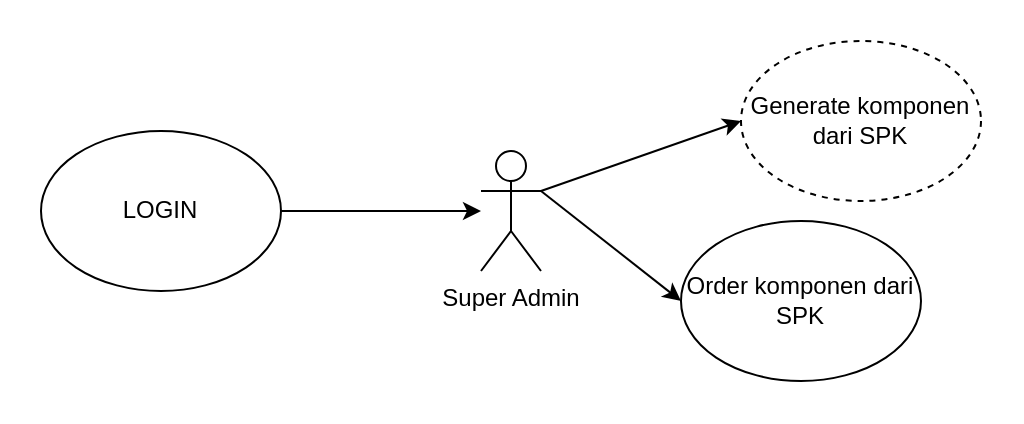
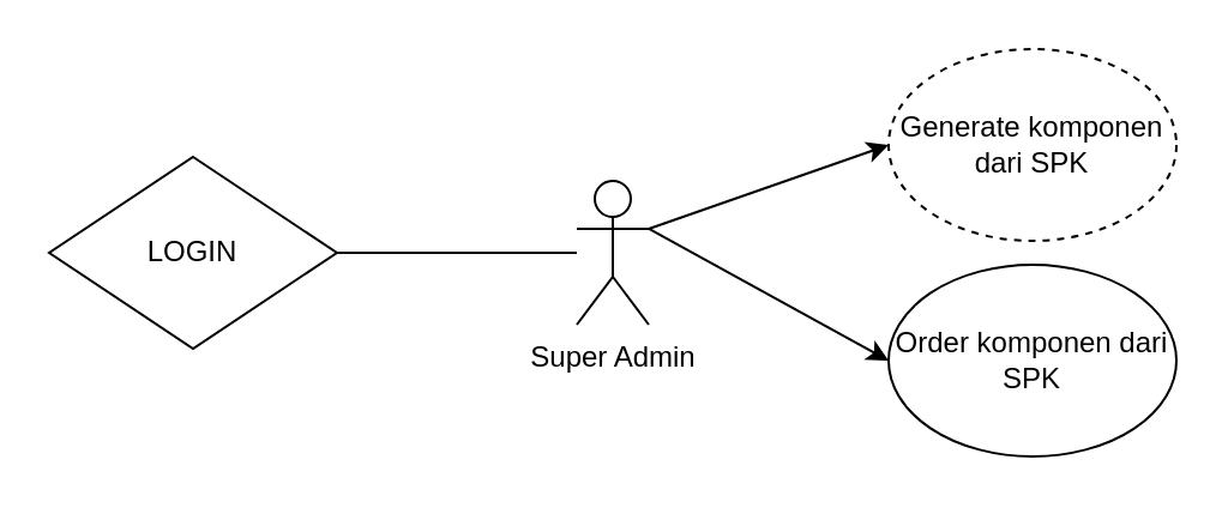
- <mxCell id="3" value="LOGIN" style="ellipse;whiteSpace=wrap;html=1;" parent="1" vertex="1"><mxGeometry x="20" y="65" width="120" height="80" as="geometry" /></mxCell>
+ <mxCell id="3" value="LOGIN" style="rhombus;whiteSpace=wrap;html=1;" parent="1" vertex="1"><mxGeometry x="20" y="65" width="120" height="80" as="geometry" /></mxCell>
- <mxCell id="2" style="edgeStyle=orthogonalEdgeStyle;rounded=0;orthogonalLoop=1;jettySize=auto;html=1;" parent="1" source="3" target="4" edge="1"><mxGeometry relative="1" as="geometry" /></mxCell>
+ <mxCell id="2" style="edgeStyle=orthogonalEdgeStyle;rounded=0;orthogonalLoop=1;jettySize=auto;html=1;endArrow=none;" parent="1" source="3" target="4" edge="1"><mxGeometry relative="1" as="geometry" /></mxCell>
- <mxCell id="6" value="Order komponen dari SPK" style="ellipse;whiteSpace=wrap;html=1;" parent="1" vertex="1"><mxGeometry x="340" y="110" width="120" height="80" as="geometry" /></mxCell>
+ <mxCell id="6" value="Order komponen dari SPK" style="ellipse;whiteSpace=wrap;html=1;" parent="1" vertex="1"><mxGeometry x="370" y="110" width="120" height="80" as="geometry" /></mxCell>
